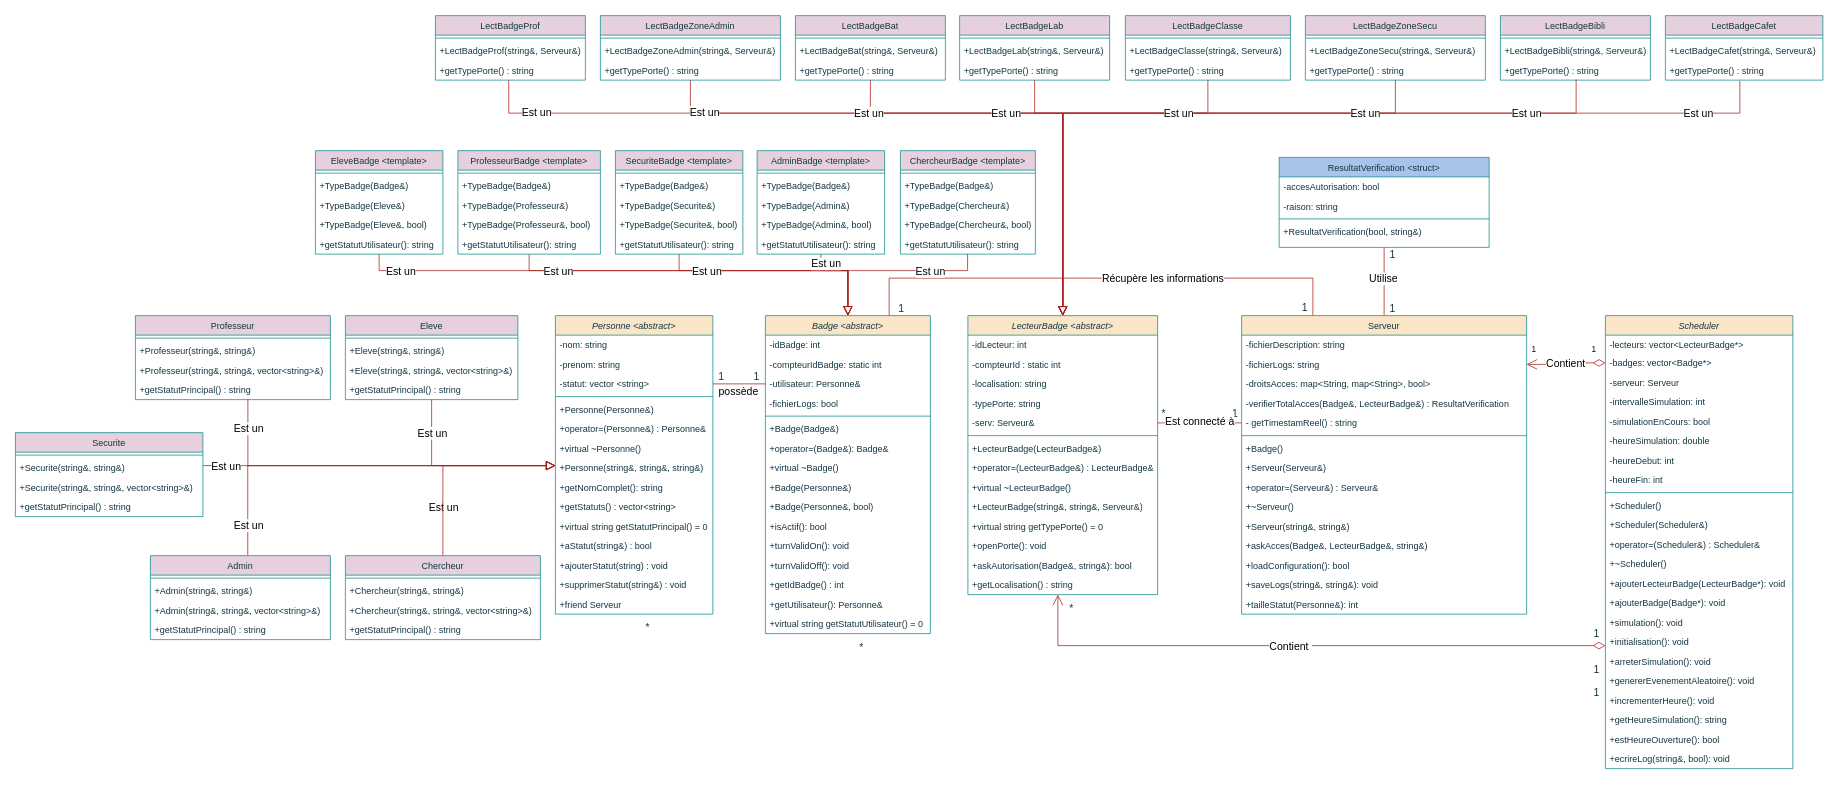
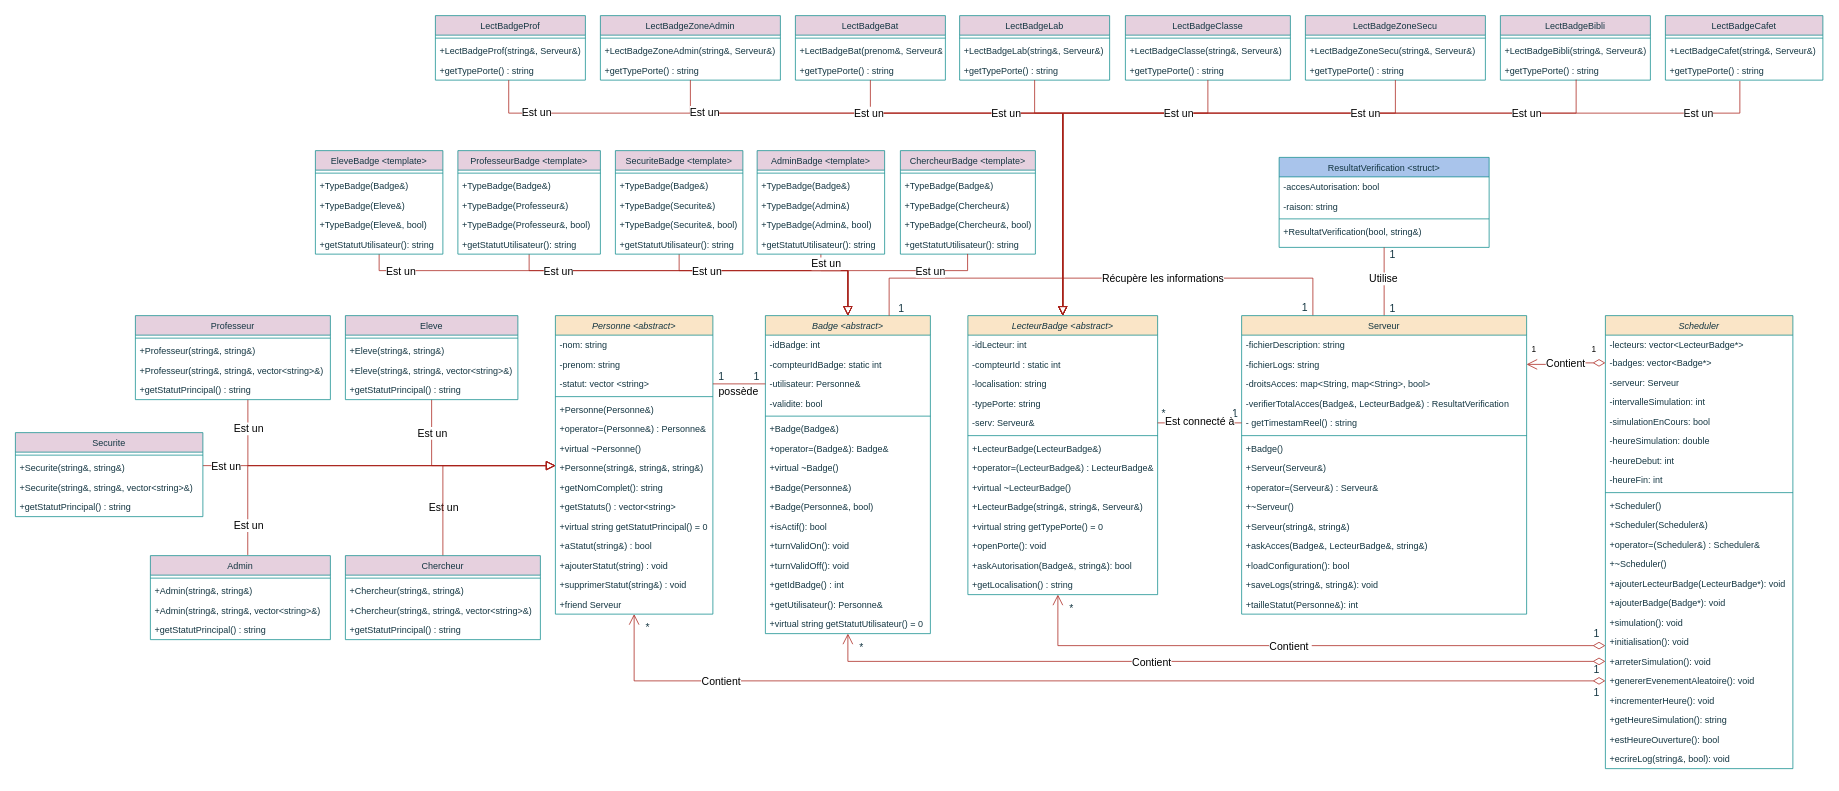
- <mxCell id="93" value="+LectBadgeBat(string&amp;, Serveur&amp;)" style="text;align=left;verticalAlign=top;spacingLeft=4;spacingRight=4;overflow=hidden;rotatable=0;points=[[0,0.5],[1,0.5]];portConstraint=eastwest;labelBackgroundColor=none;fontColor=#143642;" parent="91" vertex="1"><mxGeometry y="34" width="200" height="26" as="geometry" /></mxCell>
+ <mxCell id="93" value="+LectBadgeBat(prenom&amp;, Serveur&amp;)" style="text;align=left;verticalAlign=top;spacingLeft=4;spacingRight=4;overflow=hidden;rotatable=0;points=[[0,0.5],[1,0.5]];portConstraint=eastwest;labelBackgroundColor=none;fontColor=#143642;" parent="91" vertex="1"><mxGeometry y="34" width="200" height="26" as="geometry" /></mxCell>
- <mxCell id="59" value="-fichierLogs: bool" style="text;align=left;verticalAlign=top;spacingLeft=4;spacingRight=4;overflow=hidden;rotatable=0;points=[[0,0.5],[1,0.5]];portConstraint=eastwest;labelBackgroundColor=none;fontColor=#143642;" parent="55" vertex="1"><mxGeometry y="104" width="220" height="26" as="geometry" /></mxCell>
+ <mxCell id="59" value="-validite: bool" style="text;align=left;verticalAlign=top;spacingLeft=4;spacingRight=4;overflow=hidden;rotatable=0;points=[[0,0.5],[1,0.5]];portConstraint=eastwest;labelBackgroundColor=none;fontColor=#143642;" parent="55" vertex="1"><mxGeometry y="104" width="220" height="26" as="geometry" /></mxCell>
+ <mxCell id="152" value="" style="endArrow=open;html=1;endSize=12;startArrow=diamondThin;startSize=14;startFill=0;edgeStyle=orthogonalEdgeStyle;align=left;verticalAlign=bottom;rounded=0;fillColor=light-dark(#A8201A,#A8201A);strokeColor=light-dark(#A8201A,#A8201A);" parent="1" source="49" target="71" edge="1"><mxGeometry x="-1" y="3" relative="1" as="geometry"><mxPoint x="2090" y="900" as="sourcePoint" /><mxPoint x="1850" y="351" as="targetPoint" /><Array as="points"><mxPoint x="1130" y="881" /></Array></mxGeometry></mxCell>
+ <mxCell id="153" value="&lt;font style=&quot;font-size: 14px;&quot;&gt;Contient&lt;/font&gt;" style="edgeLabel;html=1;align=center;verticalAlign=middle;resizable=0;points=[];" parent="152" vertex="1" connectable="0"><mxGeometry x="0.042" y="3" relative="1" as="geometry"><mxPoint x="-61" y="-3" as="offset" /></mxGeometry></mxCell>
+ <mxCell id="2" value="" style="endArrow=open;html=1;endSize=12;startArrow=diamondThin;startSize=14;startFill=0;edgeStyle=orthogonalEdgeStyle;align=left;verticalAlign=bottom;rounded=0;fillColor=light-dark(#A8201A,#A8201A);strokeColor=light-dark(#A8201A,#A8201A);exitX=0;exitY=0.5;exitDx=0;exitDy=0;" parent="1" source="50" target="30" edge="1"><mxGeometry x="-1" y="3" relative="1" as="geometry"><mxPoint x="2240" y="890" as="sourcePoint" /><mxPoint x="1035" y="420" as="targetPoint" /><Array as="points"><mxPoint x="845" y="907" /></Array></mxGeometry></mxCell>
+ <mxCell id="3" value="&lt;font style=&quot;font-size: 14px;&quot;&gt;Contient&lt;/font&gt;" style="edgeLabel;html=1;align=center;verticalAlign=middle;resizable=0;points=[];" parent="2" vertex="1" connectable="0"><mxGeometry x="0.042" y="3" relative="1" as="geometry"><mxPoint x="-459" y="-3" as="offset" /></mxGeometry></mxCell>
